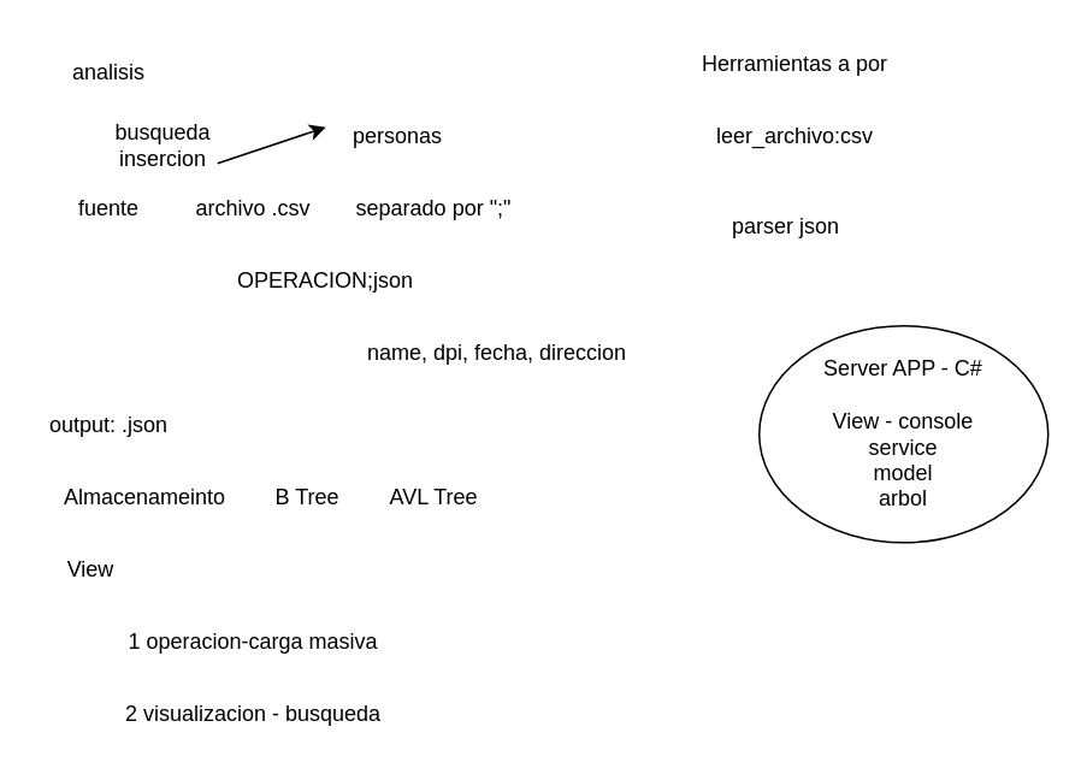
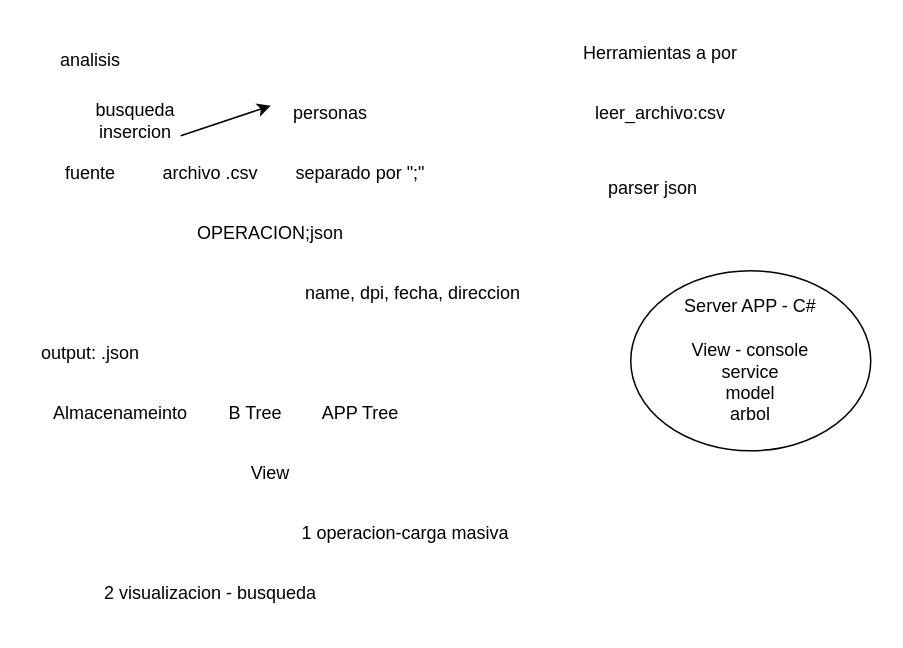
- <mxCell id="21" value="AVL Tree" style="text;html=1;strokeColor=none;fillColor=none;align=center;verticalAlign=middle;whiteSpace=wrap;rounded=0;" vertex="1" parent="1"><mxGeometry x="210" y="260" width="60" height="30" as="geometry" /></mxCell>
+ <mxCell id="21" value="APP Tree" style="text;html=1;strokeColor=none;fillColor=none;align=center;verticalAlign=middle;whiteSpace=wrap;rounded=0;" vertex="1" parent="1"><mxGeometry x="210" y="260" width="60" height="30" as="geometry" /></mxCell>
- <mxCell id="17" value="View" style="text;html=1;strokeColor=none;fillColor=none;align=center;verticalAlign=middle;whiteSpace=wrap;rounded=0;" parent="1" vertex="1"><mxGeometry x="20" y="300" width="60" height="30" as="geometry" /></mxCell>
+ <mxCell id="17" value="View" style="text;html=1;strokeColor=none;fillColor=none;align=center;verticalAlign=middle;whiteSpace=wrap;rounded=0;" parent="1" vertex="1"><mxGeometry x="150" y="300" width="60" height="30" as="geometry" /></mxCell>
- <mxCell id="18" value="1 operacion-carga masiva" style="text;html=1;strokeColor=none;fillColor=none;align=center;verticalAlign=middle;whiteSpace=wrap;rounded=0;" parent="1" vertex="1"><mxGeometry x="60" y="340" width="160" height="30" as="geometry" /></mxCell>
+ <mxCell id="18" value="1 operacion-carga masiva" style="text;html=1;strokeColor=none;fillColor=none;align=center;verticalAlign=middle;whiteSpace=wrap;rounded=0;" parent="1" vertex="1"><mxGeometry x="190" y="340" width="160" height="30" as="geometry" /></mxCell>
